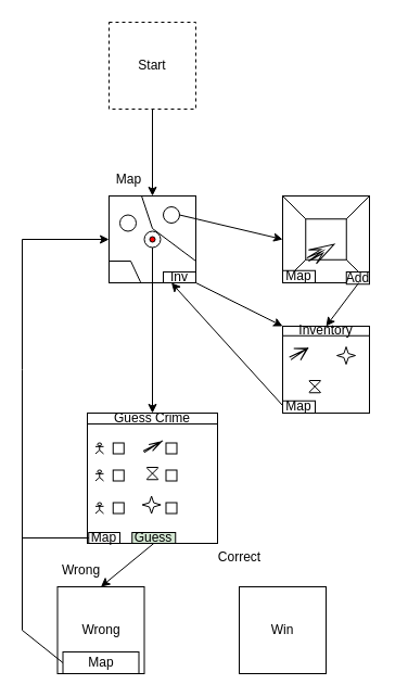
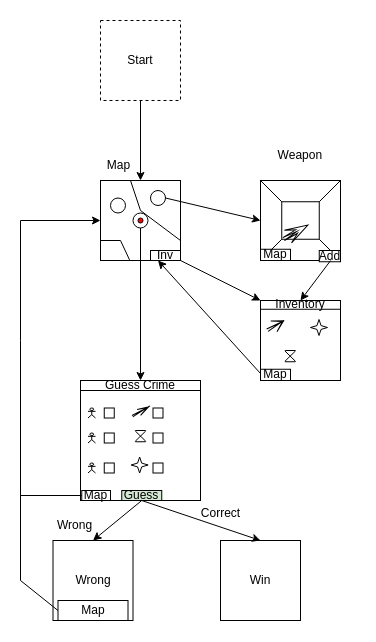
+ <mxCell id="5" value="Weapon&amp;nbsp;" style="text;html=1;align=center;verticalAlign=middle;resizable=0;points=[];autosize=1;strokeColor=none;fillColor=none;" parent="1" vertex="1"><mxGeometry x="265.63" y="140" width="70" height="30" as="geometry" /></mxCell>
+ <mxCell id="38" value="" style="endArrow=classic;html=1;rounded=0;entryX=0.5;entryY=0;entryDx=0;entryDy=0;exitX=0.5;exitY=1;exitDx=0;exitDy=0;" parent="1" source="36" target="37" edge="1"><mxGeometry width="50" height="50" relative="1" as="geometry"><mxPoint x="100" y="520" as="sourcePoint" /><mxPoint x="150" y="470" as="targetPoint" /></mxGeometry></mxCell>
